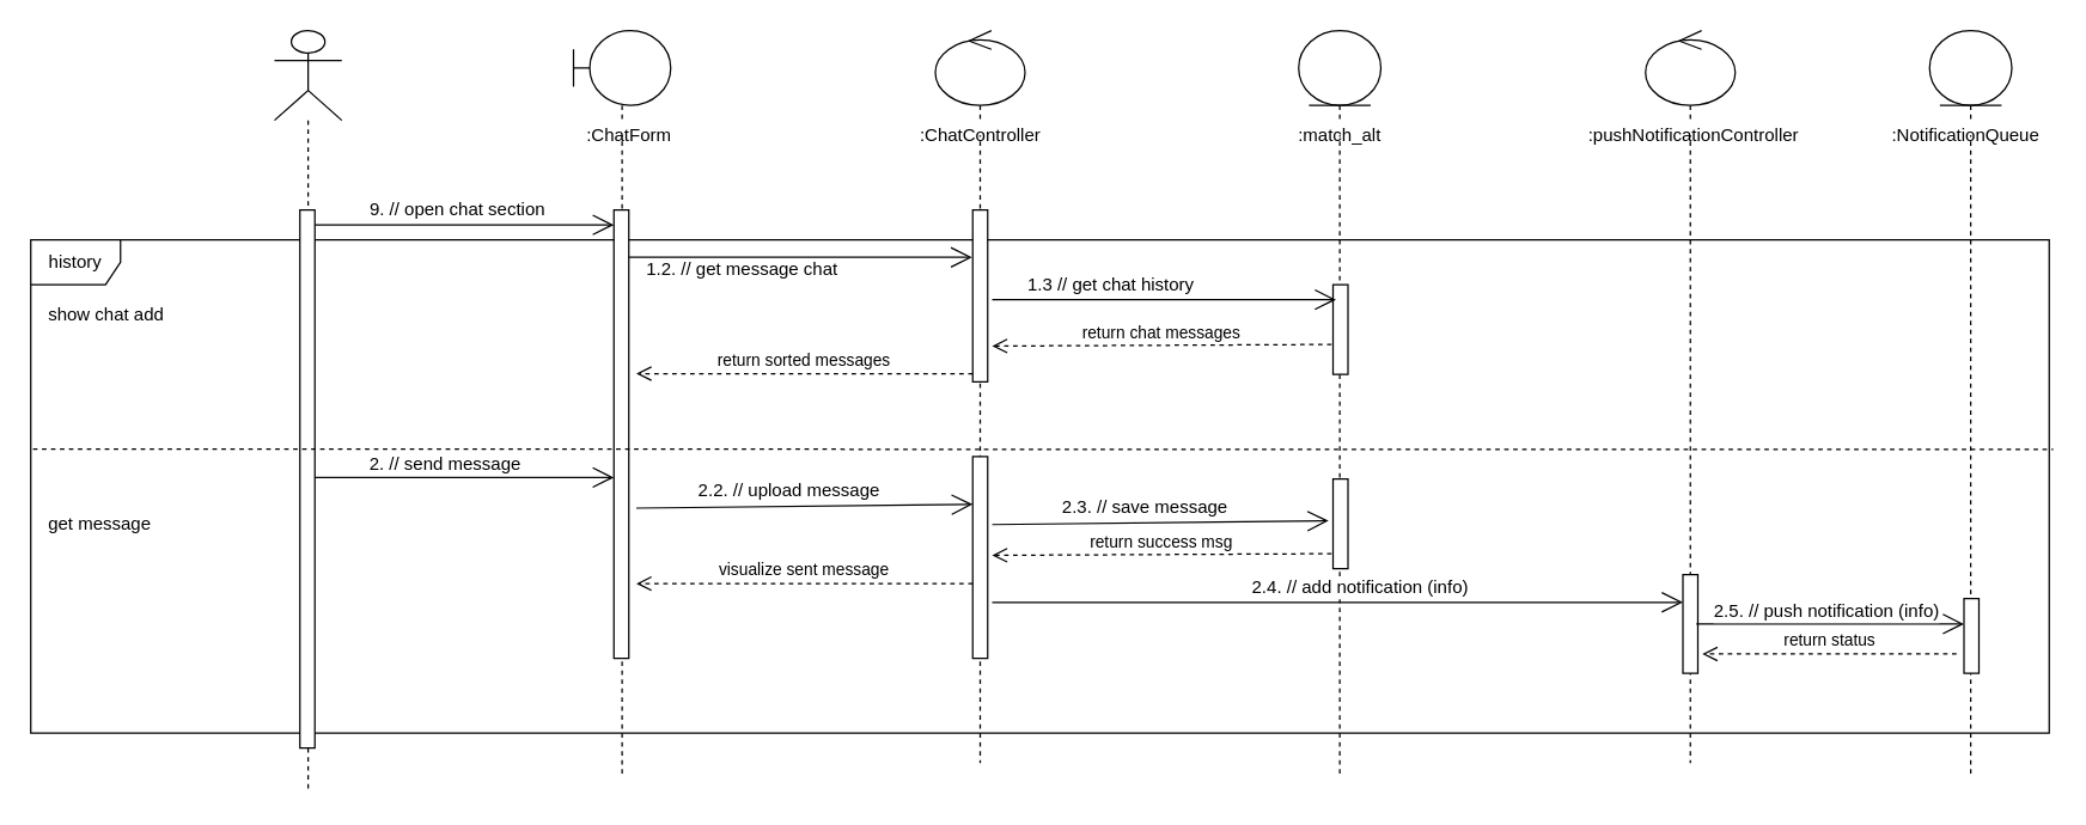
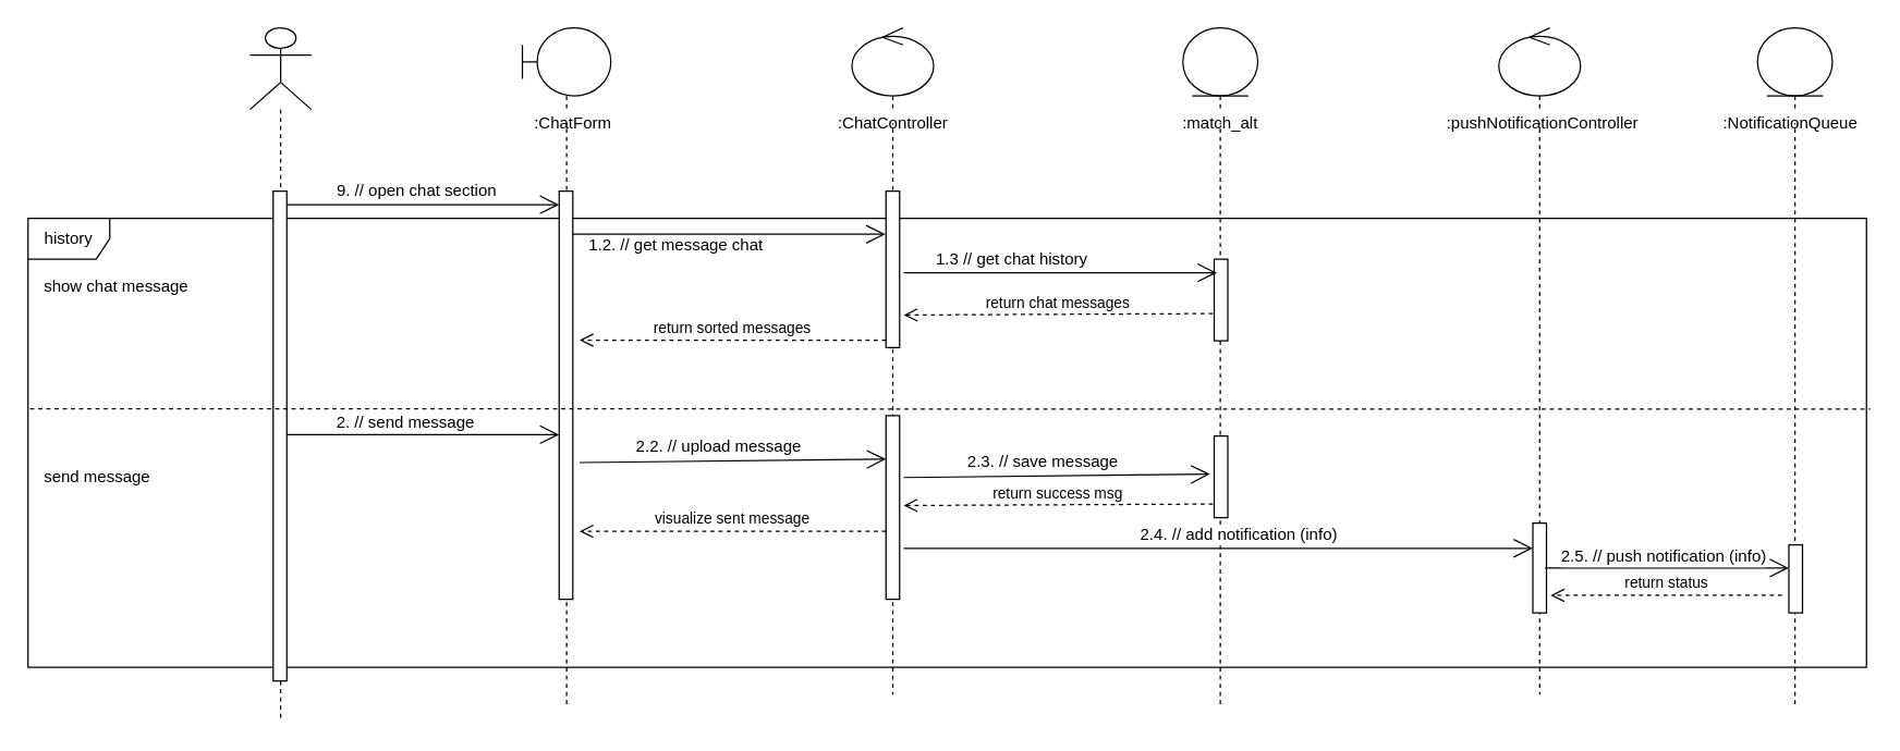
- <mxCell id="21" value="show chat add" style="text;html=1;resizable=0;points=[];autosize=1;align=left;verticalAlign=top;spacingTop=-4;" parent="1" vertex="1"><mxGeometry x="30" y="200" width="120" height="10" as="geometry" /></mxCell>
+ <mxCell id="21" value="show chat message" style="text;html=1;resizable=0;points=[];autosize=1;align=left;verticalAlign=top;spacingTop=-4;" parent="1" vertex="1"><mxGeometry x="30" y="200" width="120" height="10" as="geometry" /></mxCell>
- <mxCell id="22" value="get message" style="text;html=1;resizable=0;points=[];autosize=1;align=left;verticalAlign=top;spacingTop=-4;" parent="1" vertex="1"><mxGeometry x="30" y="340" width="90" height="10" as="geometry" /></mxCell>
+ <mxCell id="22" value="send message" style="text;html=1;resizable=0;points=[];autosize=1;align=left;verticalAlign=top;spacingTop=-4;" parent="1" vertex="1"><mxGeometry x="30" y="340" width="90" height="10" as="geometry" /></mxCell>
